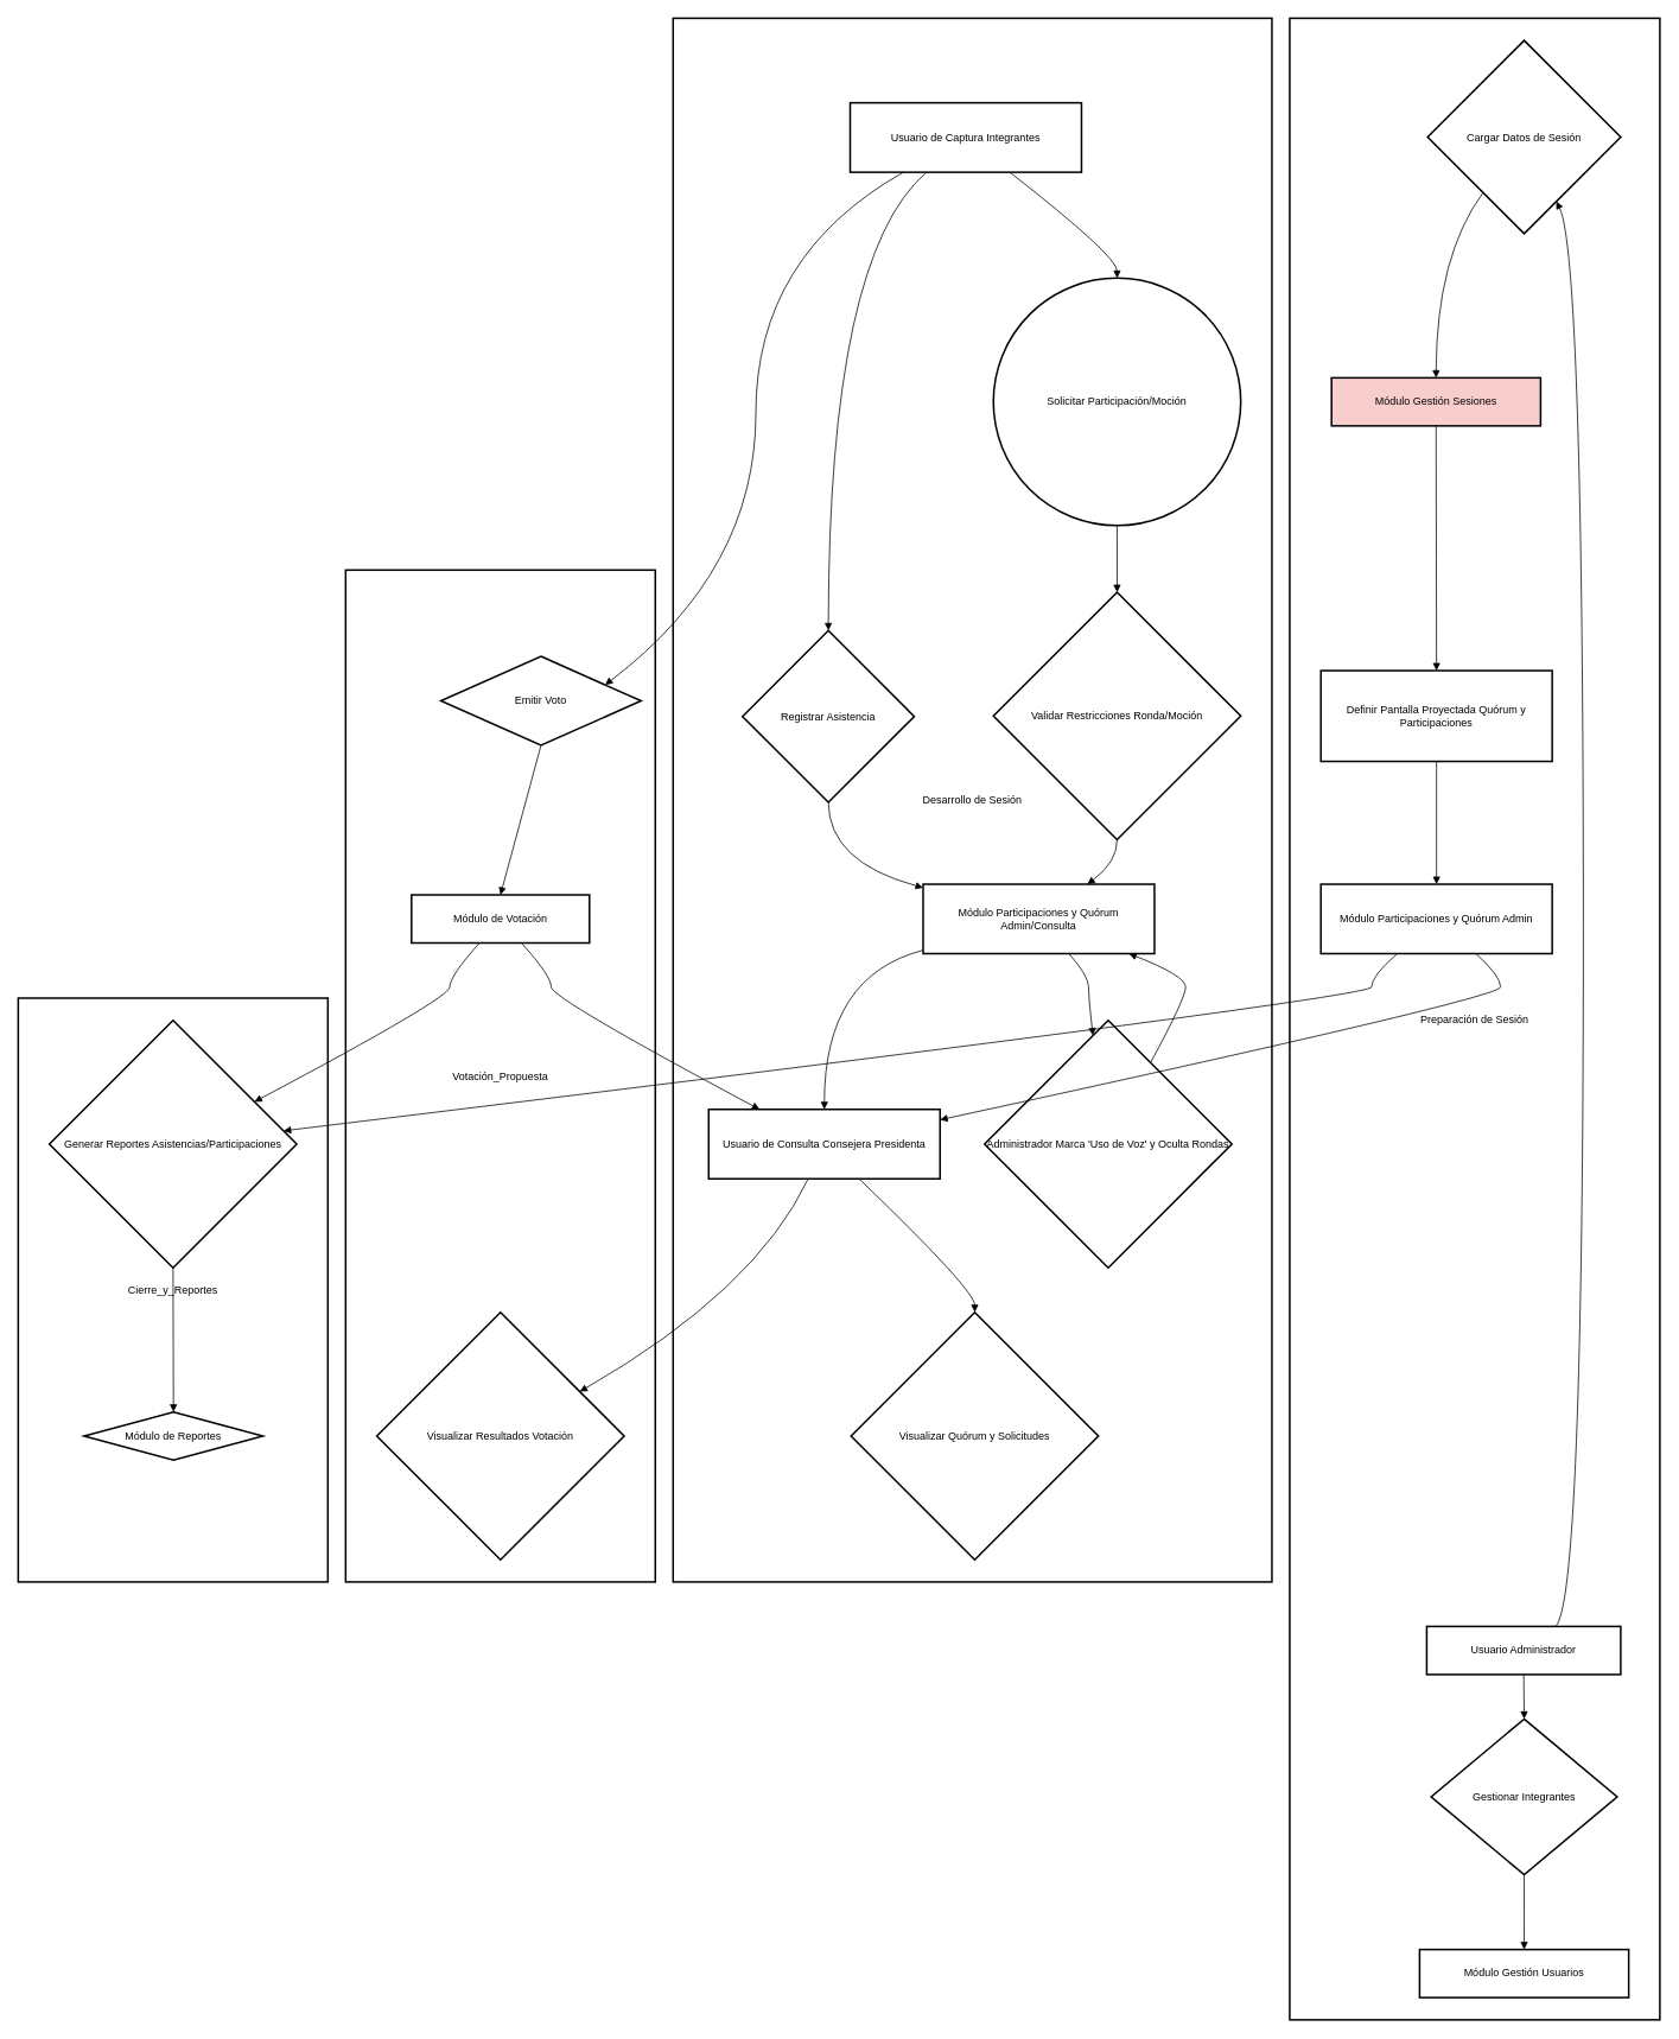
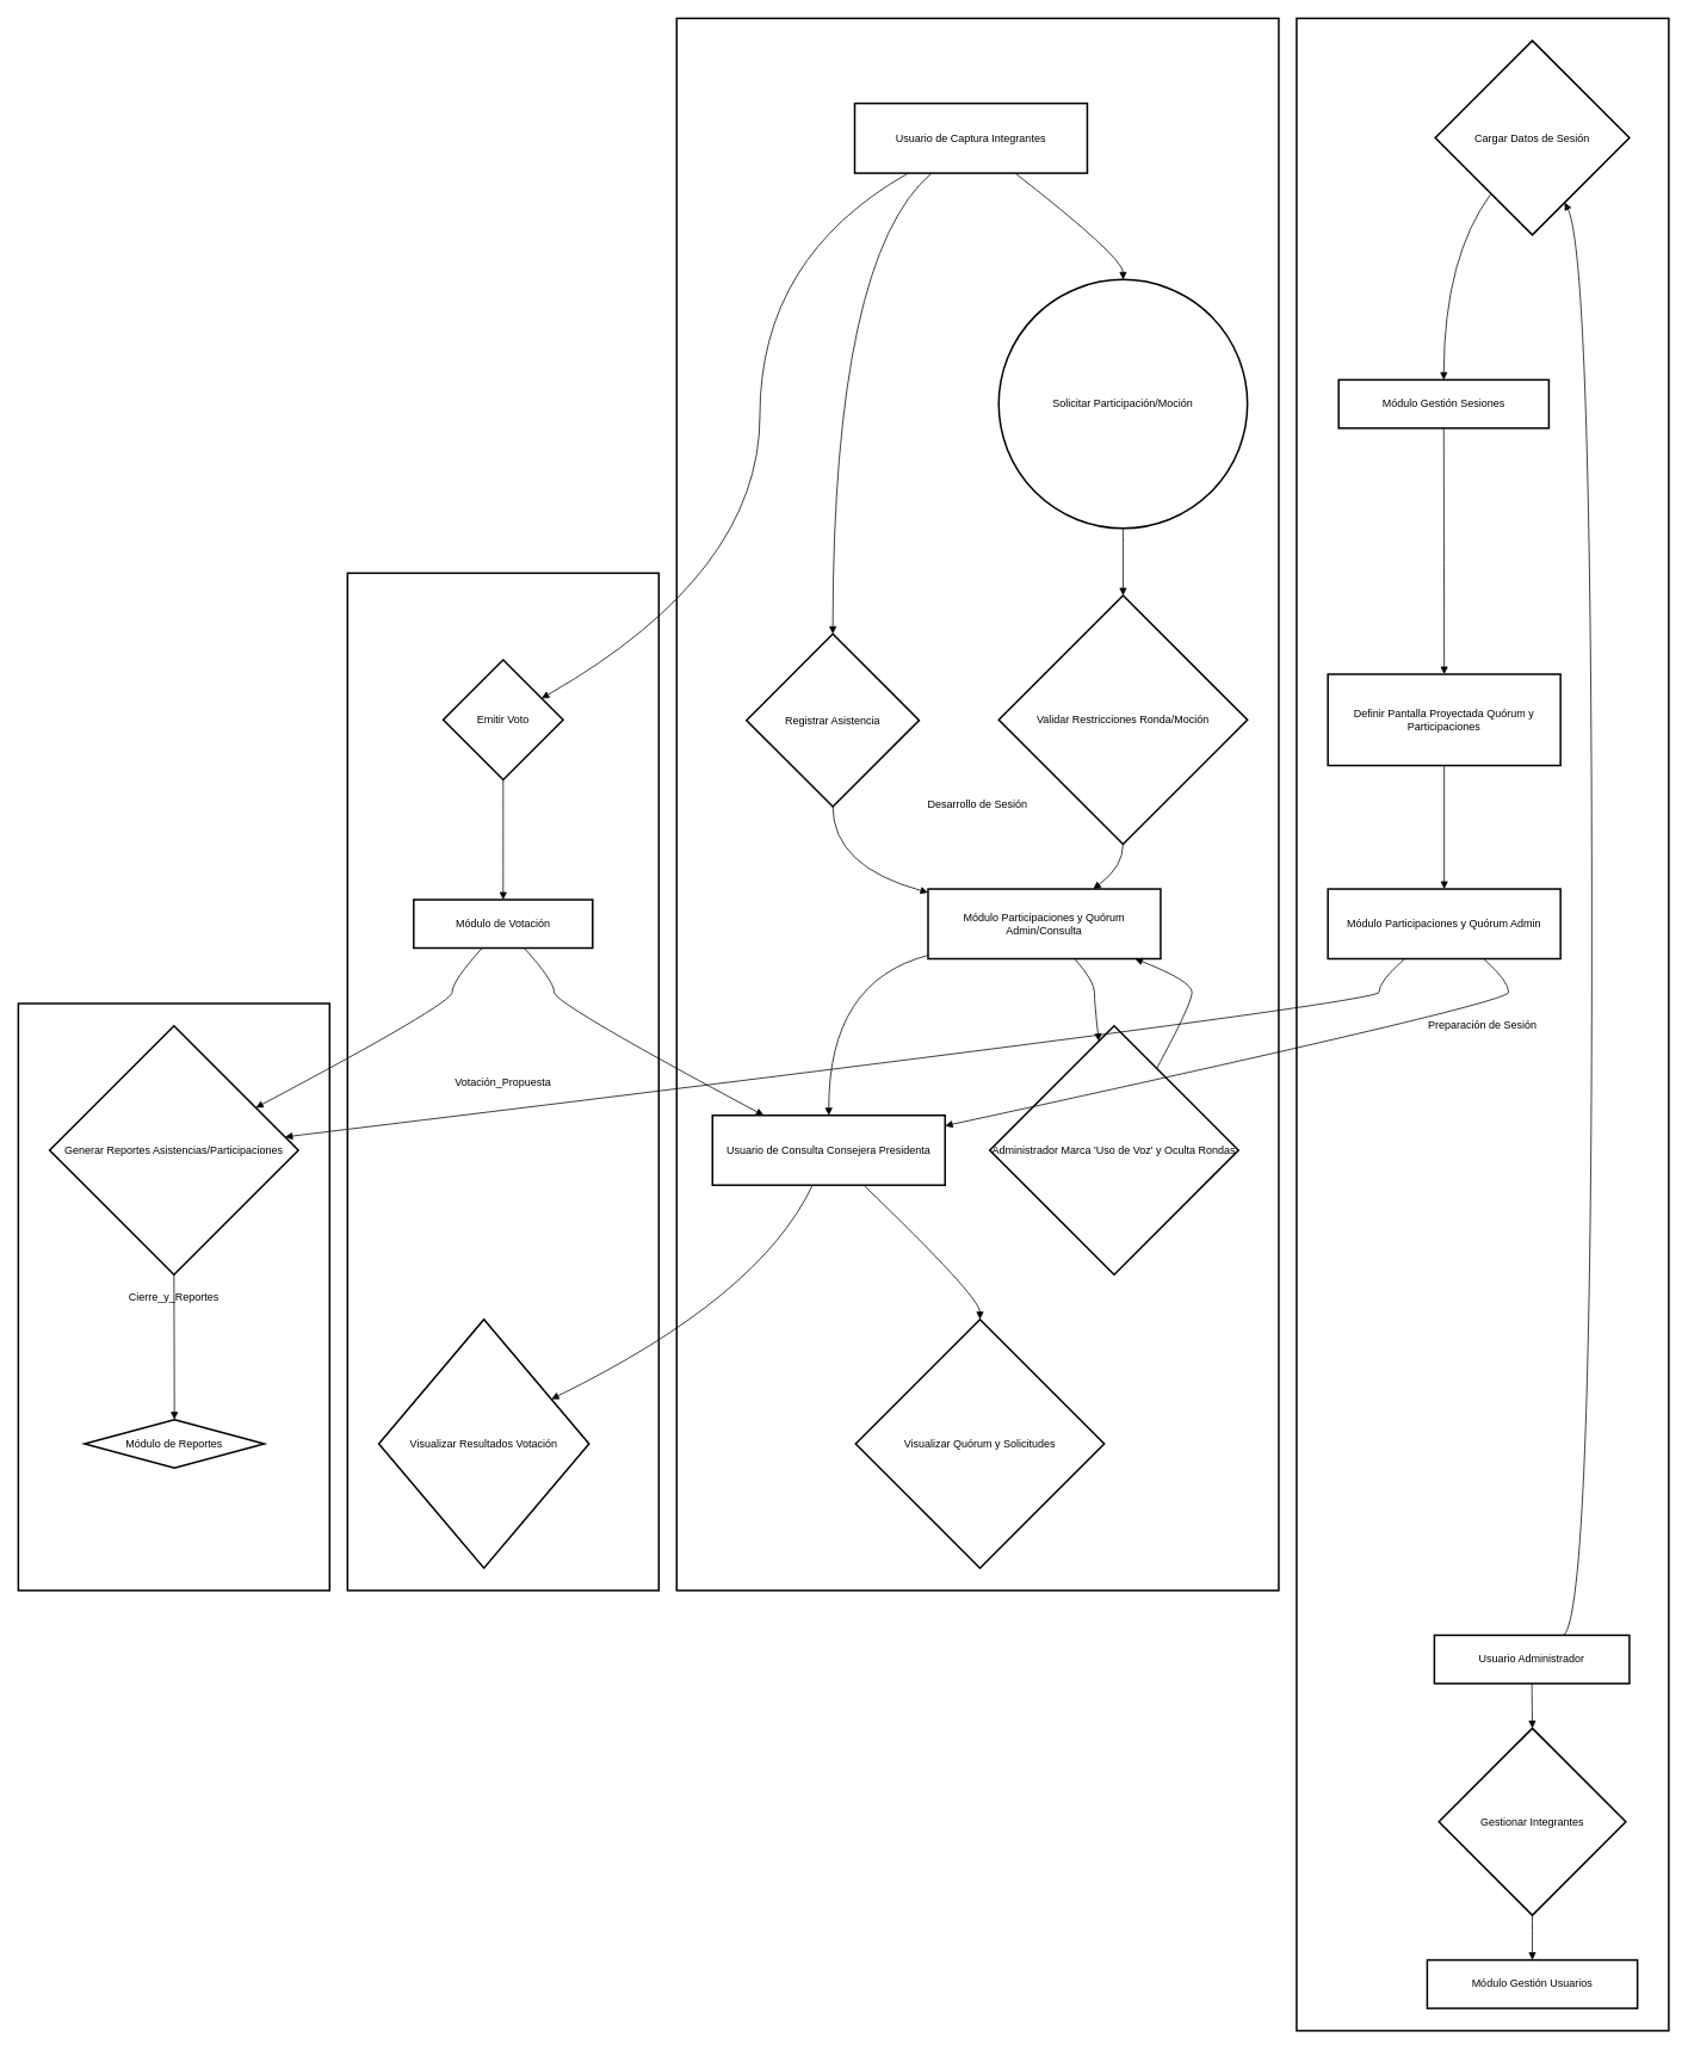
- <mxCell id="8" value="Módulo Gestión Sesiones" style="whiteSpace=wrap;strokeWidth=2;fillColor=#f8cecc;" vertex="1" parent="1"><mxGeometry x="1496" y="424" width="235" height="54" as="geometry" /></mxCell>
+ <mxCell id="8" value="Módulo Gestión Sesiones" style="whiteSpace=wrap;strokeWidth=2;" vertex="1" parent="1"><mxGeometry x="1496" y="424" width="235" height="54" as="geometry" /></mxCell>
- <mxCell id="21" value="Emitir Voto" style="rhombus;strokeWidth=2;whiteSpace=wrap;" vertex="1" parent="1"><mxGeometry x="495" y="737" width="225" height="100" as="geometry" /></mxCell>
+ <mxCell id="21" value="Emitir Voto" style="rhombus;strokeWidth=2;whiteSpace=wrap;" vertex="1" parent="1"><mxGeometry x="495" y="737" width="134" height="134" as="geometry" /></mxCell>
- <mxCell id="23" value="Visualizar Resultados Votación" style="rhombus;strokeWidth=2;whiteSpace=wrap;" vertex="1" parent="1"><mxGeometry x="423" y="1474" width="278" height="278" as="geometry" /></mxCell>
+ <mxCell id="23" value="Visualizar Resultados Votación" style="rhombus;strokeWidth=2;whiteSpace=wrap;" vertex="1" parent="1"><mxGeometry x="423" y="1474" width="235" height="278" as="geometry" /></mxCell>
- <mxCell id="9" value="Gestionar Integrantes" style="rhombus;strokeWidth=2;whiteSpace=wrap;" vertex="1" parent="1"><mxGeometry x="1608" y="1931" width="209" height="175" as="geometry" /></mxCell>
+ <mxCell id="9" value="Gestionar Integrantes" style="rhombus;strokeWidth=2;whiteSpace=wrap;" vertex="1" parent="1"><mxGeometry x="1608" y="1931" width="209" height="209" as="geometry" /></mxCell>
